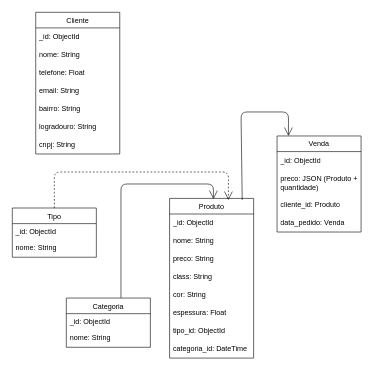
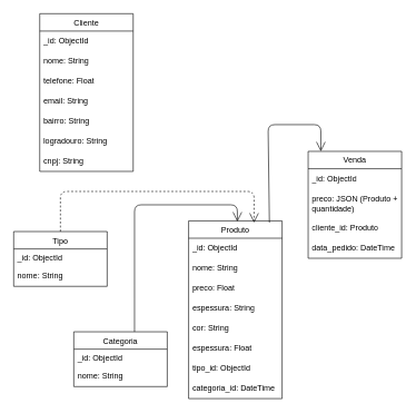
- <mxCell id="26" value="&lt;span style=&quot;&quot;&gt;data_pedido: Venda&lt;/span&gt;" style="text;strokeColor=none;fillColor=none;align=left;verticalAlign=middle;spacingLeft=4;spacingRight=4;overflow=hidden;points=[[0,0.5],[1,0.5]];portConstraint=eastwest;rotatable=0;whiteSpace=wrap;html=1;" parent="22" vertex="1"><mxGeometry y="130" width="140" height="30" as="geometry" /></mxCell>
+ <mxCell id="26" value="&lt;span style=&quot;&quot;&gt;data_pedido: DateTime&lt;/span&gt;" style="text;strokeColor=none;fillColor=none;align=left;verticalAlign=middle;spacingLeft=4;spacingRight=4;overflow=hidden;points=[[0,0.5],[1,0.5]];portConstraint=eastwest;rotatable=0;whiteSpace=wrap;html=1;" parent="22" vertex="1"><mxGeometry y="130" width="140" height="30" as="geometry" /></mxCell>
- <mxCell id="13" value="preco: String" style="text;strokeColor=none;fillColor=none;align=left;verticalAlign=middle;spacingLeft=4;spacingRight=4;overflow=hidden;points=[[0,0.5],[1,0.5]];portConstraint=eastwest;rotatable=0;whiteSpace=wrap;html=1;" parent="10" vertex="1"><mxGeometry y="86" width="140" height="30" as="geometry" /></mxCell>
+ <mxCell id="13" value="preco: Float" style="text;strokeColor=none;fillColor=none;align=left;verticalAlign=middle;spacingLeft=4;spacingRight=4;overflow=hidden;points=[[0,0.5],[1,0.5]];portConstraint=eastwest;rotatable=0;whiteSpace=wrap;html=1;" parent="10" vertex="1"><mxGeometry y="86" width="140" height="30" as="geometry" /></mxCell>
- <mxCell id="14" value="class: String" style="text;strokeColor=none;fillColor=none;align=left;verticalAlign=middle;spacingLeft=4;spacingRight=4;overflow=hidden;points=[[0,0.5],[1,0.5]];portConstraint=eastwest;rotatable=0;whiteSpace=wrap;html=1;" parent="10" vertex="1"><mxGeometry y="116" width="140" height="30" as="geometry" /></mxCell>
+ <mxCell id="14" value="espessura: String" style="text;strokeColor=none;fillColor=none;align=left;verticalAlign=middle;spacingLeft=4;spacingRight=4;overflow=hidden;points=[[0,0.5],[1,0.5]];portConstraint=eastwest;rotatable=0;whiteSpace=wrap;html=1;" parent="10" vertex="1"><mxGeometry y="116" width="140" height="30" as="geometry" /></mxCell>
